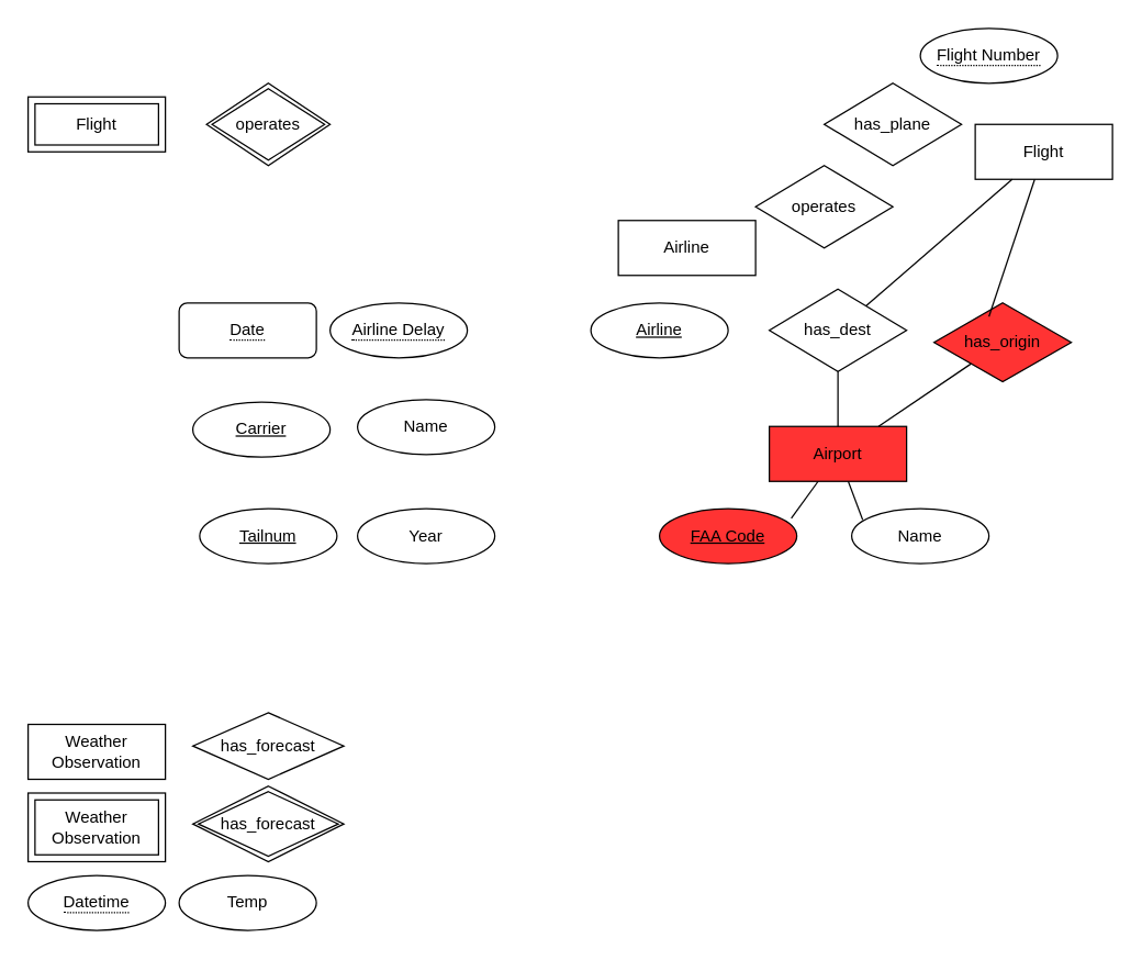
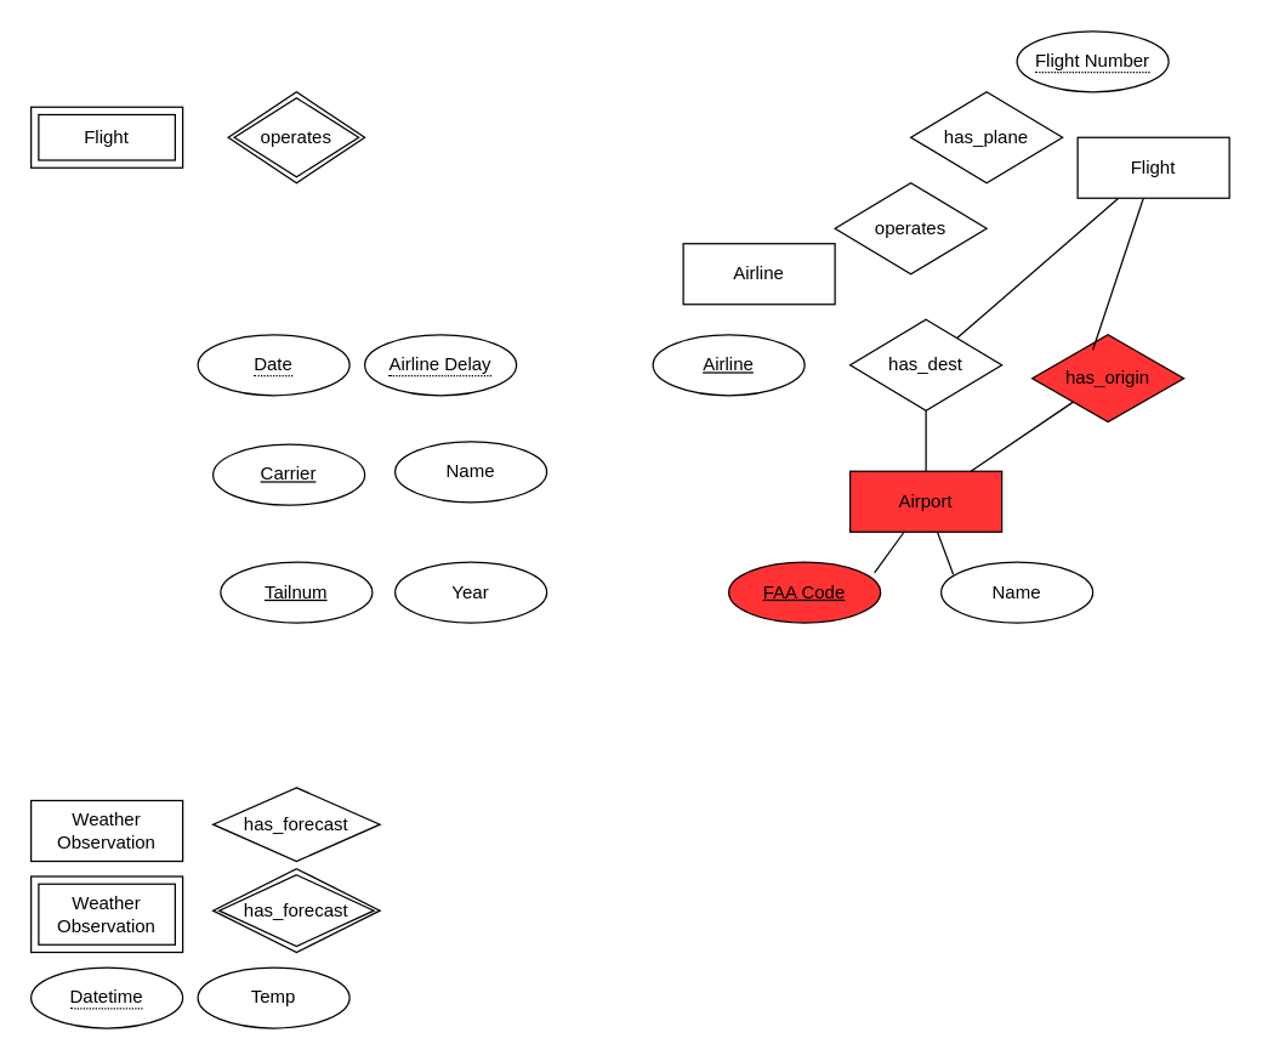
- <mxCell id="19" value="&lt;span style=&quot;border-bottom: 1px dotted&quot;&gt;Date&lt;/span&gt;" style="whiteSpace=wrap;html=1;align=center;rounded=1;" parent="1" vertex="1"><mxGeometry x="130" y="220" width="100" height="40" as="geometry" /></mxCell>
+ <mxCell id="19" value="&lt;span style=&quot;border-bottom: 1px dotted&quot;&gt;Date&lt;/span&gt;" style="ellipse;whiteSpace=wrap;html=1;align=center;" parent="1" vertex="1"><mxGeometry x="130" y="220" width="100" height="40" as="geometry" /></mxCell>
